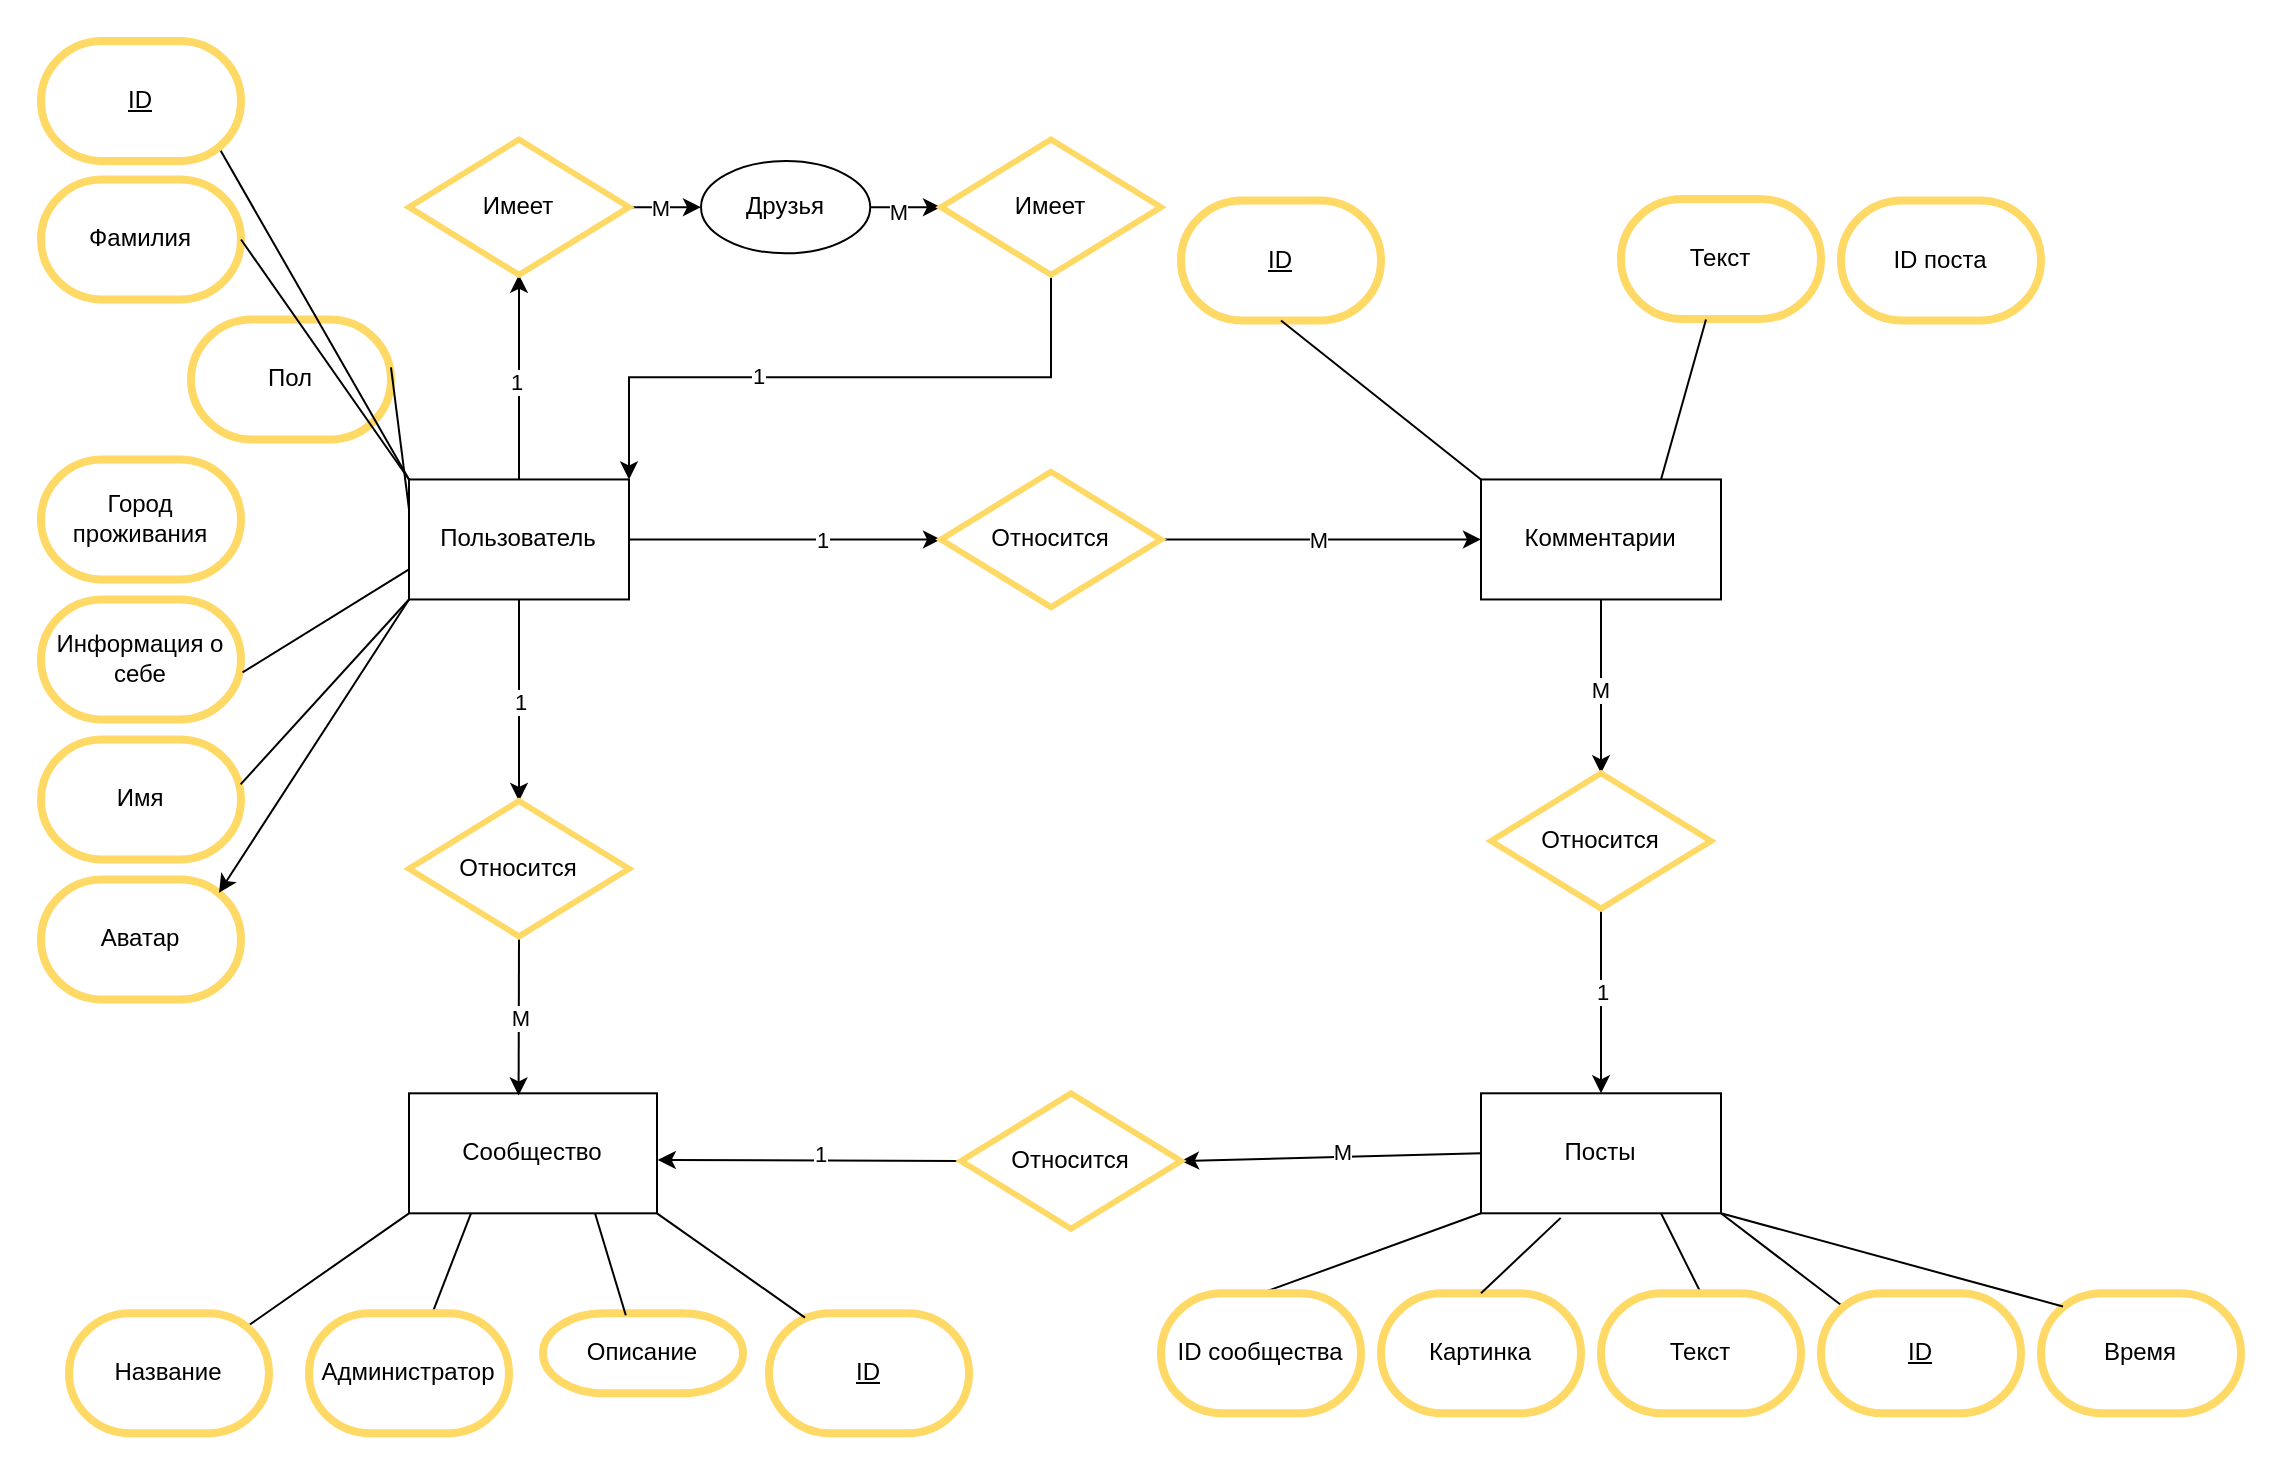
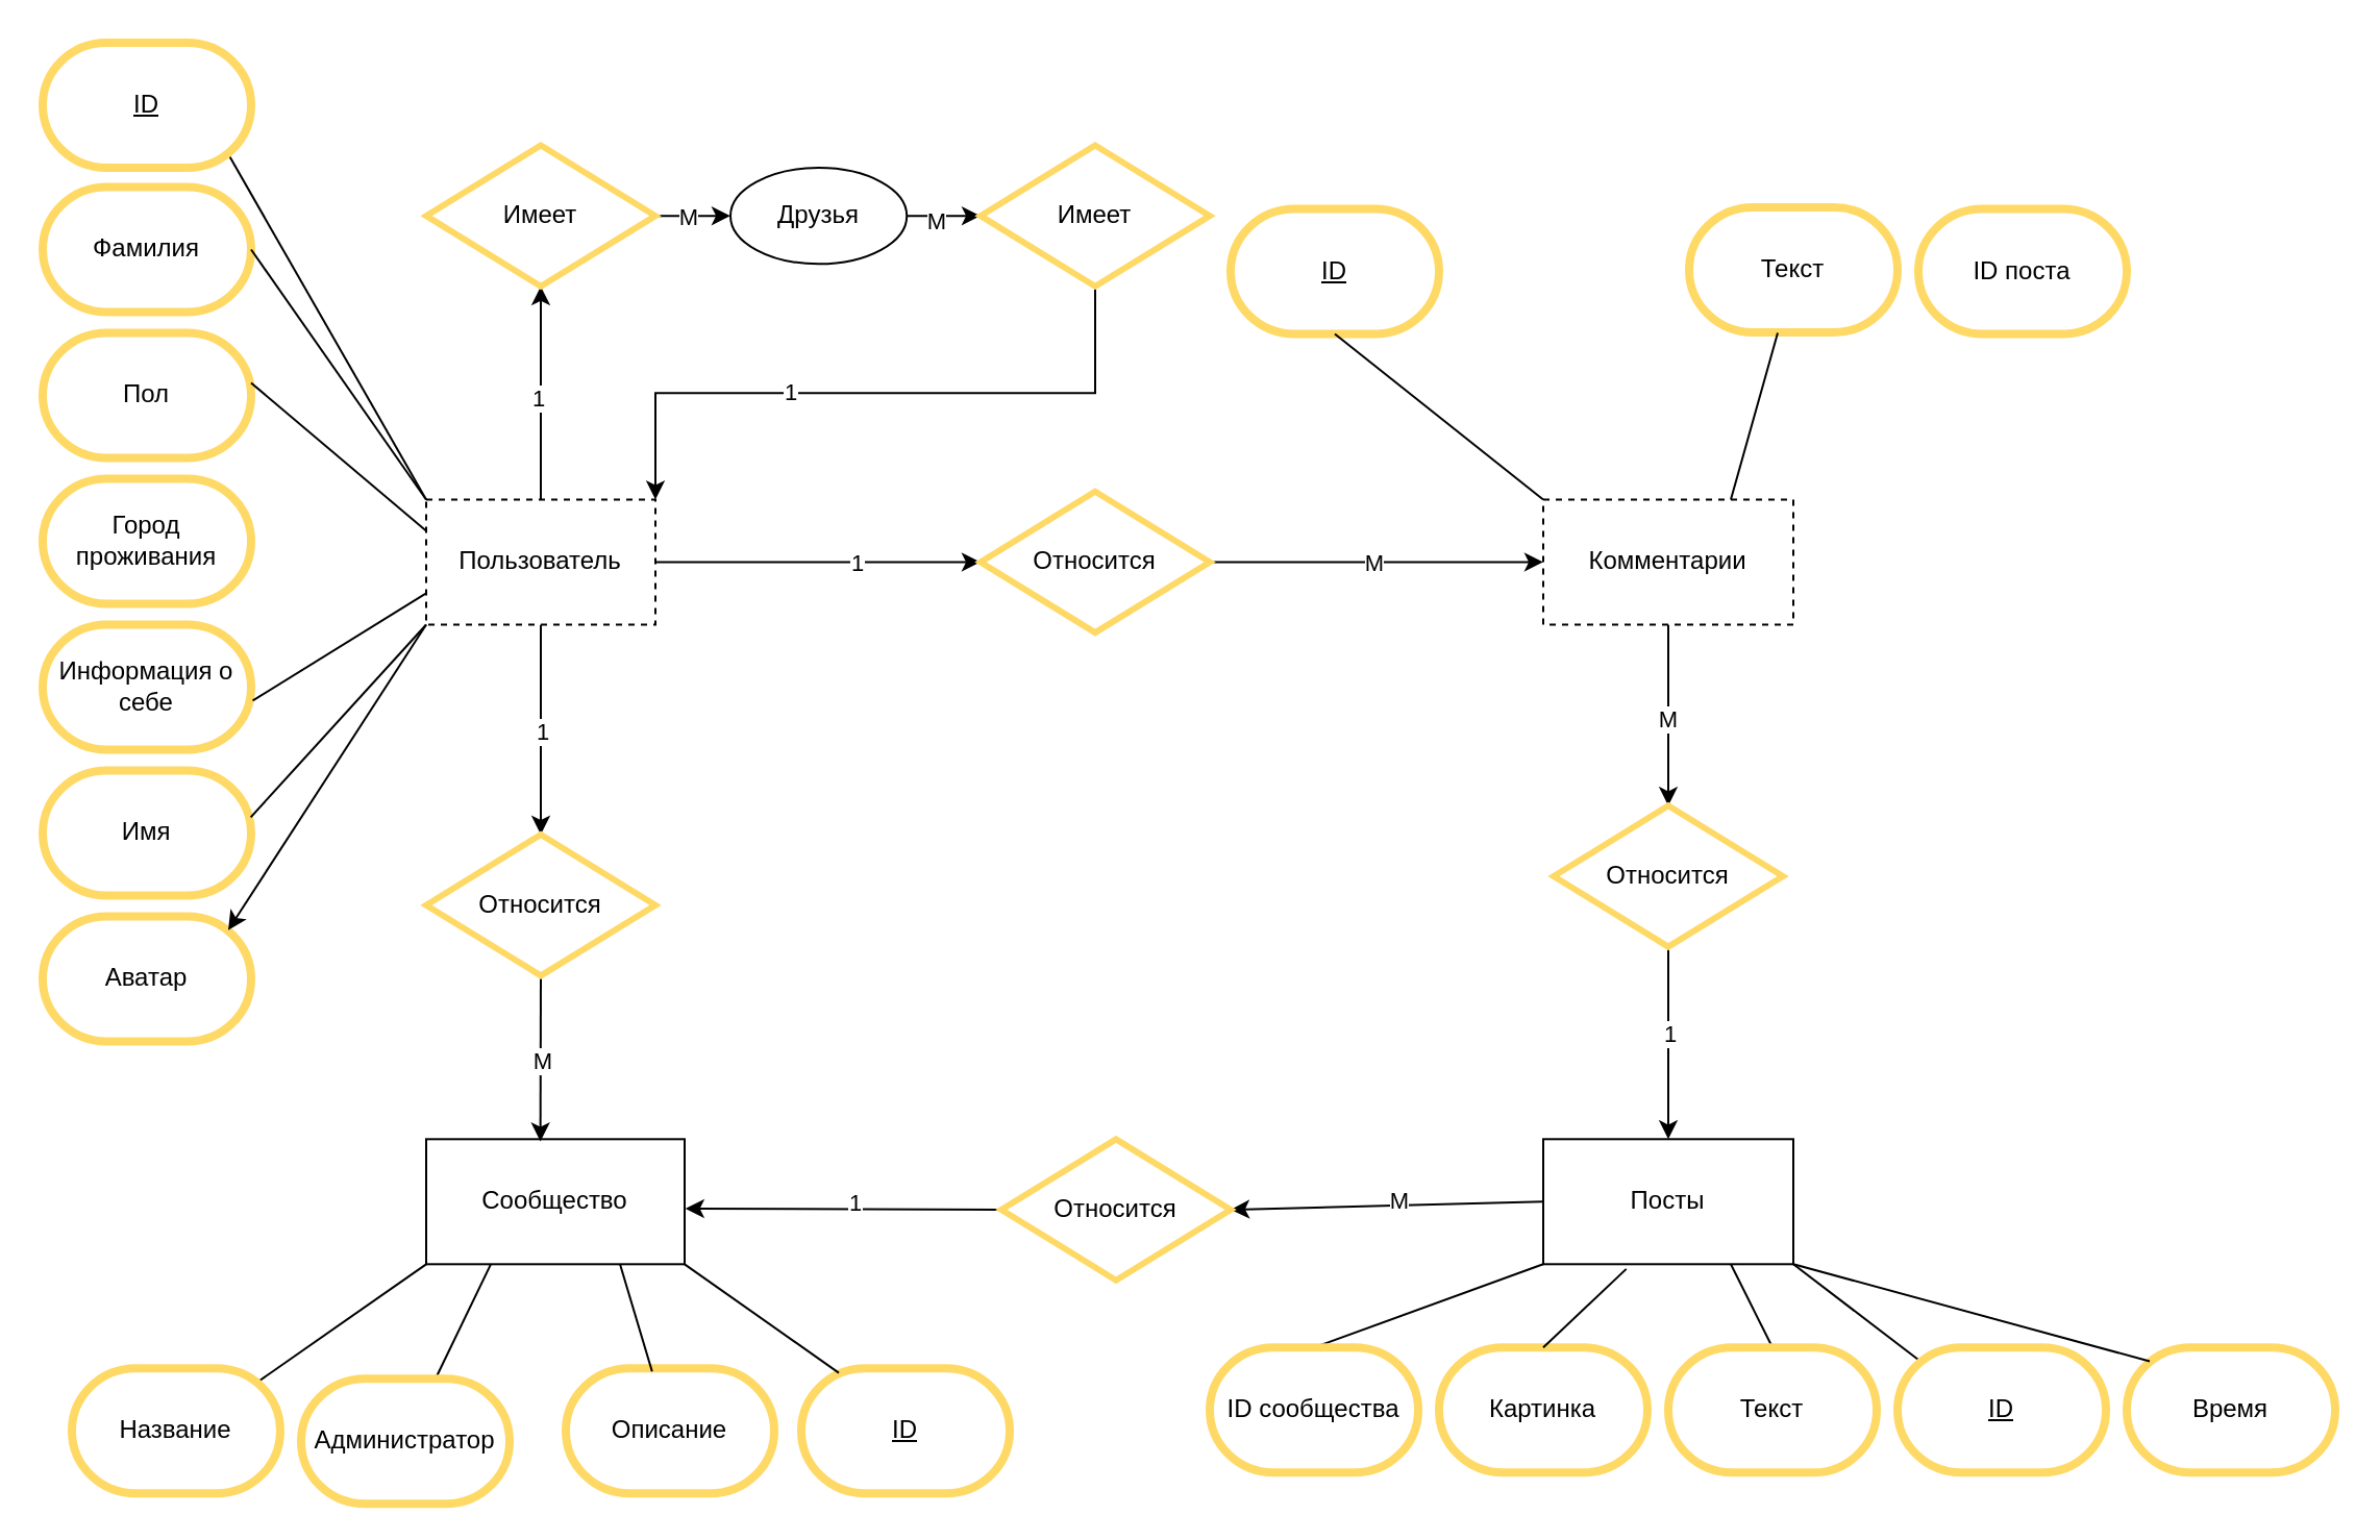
- <mxCell id="11" value="Пол" style="strokeWidth=4;html=1;shape=mxgraph.flowchart.terminator;whiteSpace=wrap;strokeColor=#FFD966;" vertex="1" parent="1"><mxGeometry x="95" y="159.23" width="100" height="60" as="geometry" /></mxCell>
+ <mxCell id="11" value="Пол" style="strokeWidth=4;html=1;shape=mxgraph.flowchart.terminator;whiteSpace=wrap;strokeColor=#FFD966;" vertex="1" parent="1"><mxGeometry x="20" y="159.23" width="100" height="60" as="geometry" /></mxCell>
- <mxCell id="8" value="Пользователь" style="rounded=0;whiteSpace=wrap;html=1;" vertex="1" parent="1"><mxGeometry x="204" y="239.23" width="110" height="60" as="geometry" /></mxCell>
+ <mxCell id="8" value="Пользователь" style="rounded=0;whiteSpace=wrap;html=1;dashed=1;" vertex="1" parent="1"><mxGeometry x="204" y="239.23" width="110" height="60" as="geometry" /></mxCell>
- <mxCell id="61" value="Комментарии" style="rounded=0;whiteSpace=wrap;html=1;" vertex="1" parent="1"><mxGeometry x="740" y="239.23" width="120" height="60" as="geometry" /></mxCell>
+ <mxCell id="61" value="Комментарии" style="rounded=0;whiteSpace=wrap;html=1;dashed=1;" vertex="1" parent="1"><mxGeometry x="740" y="239.23" width="120" height="60" as="geometry" /></mxCell>
- <mxCell id="32" value="Описание" style="strokeWidth=4;html=1;shape=mxgraph.flowchart.terminator;whiteSpace=wrap;strokeColor=#FFD966;" vertex="1" parent="1"><mxGeometry x="271" y="656.15" width="100" height="40" as="geometry" /></mxCell>
+ <mxCell id="32" value="Описание" style="strokeWidth=4;html=1;shape=mxgraph.flowchart.terminator;whiteSpace=wrap;strokeColor=#FFD966;" vertex="1" parent="1"><mxGeometry x="271" y="656.15" width="100" height="60" as="geometry" /></mxCell>
- <mxCell id="33" value="Администратор" style="strokeWidth=4;html=1;shape=mxgraph.flowchart.terminator;whiteSpace=wrap;strokeColor=#FFD966;" vertex="1" parent="1"><mxGeometry x="154" y="656.15" width="100" height="60" as="geometry" /></mxCell>
+ <mxCell id="33" value="Администратор" style="strokeWidth=4;html=1;shape=mxgraph.flowchart.terminator;whiteSpace=wrap;strokeColor=#FFD966;" vertex="1" parent="1"><mxGeometry x="144" y="661.15" width="100" height="60" as="geometry" /></mxCell>
